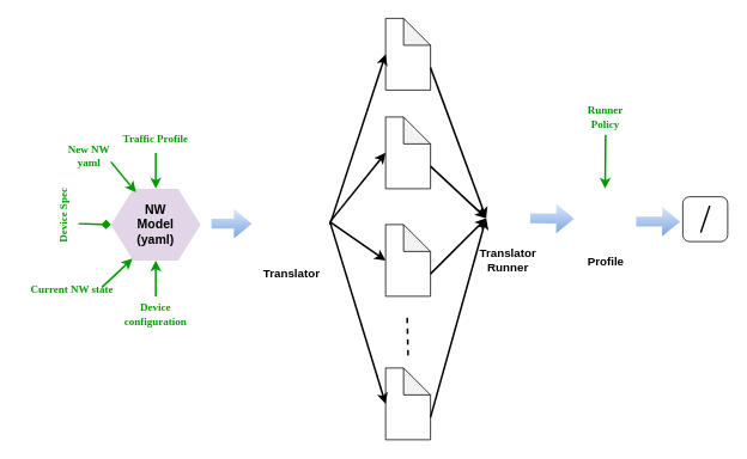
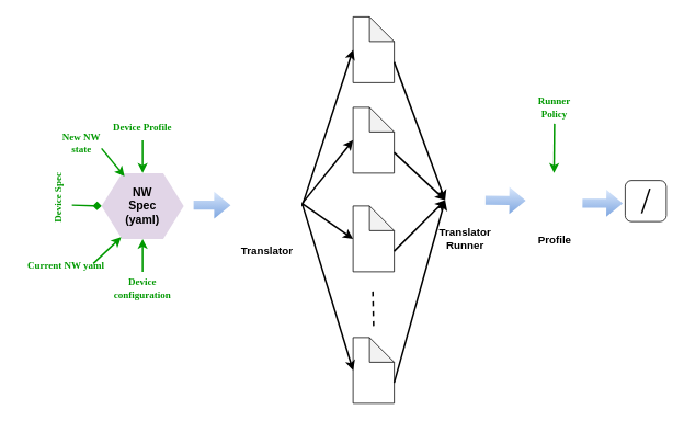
- <mxCell id="4" value="&lt;b&gt;&lt;font face=&quot;Lucida Console&quot; color=&quot;#009900&quot;&gt;Traffic Profile&lt;/font&gt;&lt;/b&gt;" style="text;html=1;strokeColor=none;fillColor=none;align=center;verticalAlign=middle;whiteSpace=wrap;rounded=0;labelBackgroundColor=#ffffff;" parent="1" vertex="1"><mxGeometry x="123" y="145" width="100" height="20" as="geometry" /></mxCell>
+ <mxCell id="4" value="&lt;b&gt;&lt;font face=&quot;Lucida Console&quot; color=&quot;#009900&quot;&gt;Device Profile&lt;/font&gt;&lt;/b&gt;" style="text;html=1;strokeColor=none;fillColor=none;align=center;verticalAlign=middle;whiteSpace=wrap;rounded=0;labelBackgroundColor=#ffffff;" parent="1" vertex="1"><mxGeometry x="123" y="145" width="100" height="20" as="geometry" /></mxCell>
- <mxCell id="12" value="&lt;font color=&quot;#009900&quot;&gt;&lt;b&gt;New NW&lt;br&gt;yaml&lt;/b&gt;&lt;/font&gt;" style="text;html=1;strokeColor=none;fillColor=none;align=center;verticalAlign=middle;whiteSpace=wrap;rounded=0;fontFamily=Tahoma;" parent="1" vertex="1"><mxGeometry x="49" y="163" width="100" height="20" as="geometry" /></mxCell>
+ <mxCell id="12" value="&lt;font color=&quot;#009900&quot;&gt;&lt;b&gt;New NW&lt;br&gt;state&lt;/b&gt;&lt;/font&gt;" style="text;html=1;strokeColor=none;fillColor=none;align=center;verticalAlign=middle;whiteSpace=wrap;rounded=0;fontFamily=Tahoma;" parent="1" vertex="1"><mxGeometry x="49" y="163" width="100" height="20" as="geometry" /></mxCell>
- <mxCell id="2" value="&lt;b style=&quot;font-size: 14px&quot;&gt;NW&lt;br&gt;Model&lt;br&gt;(yaml)&lt;br&gt;&lt;/b&gt;" style="shape=hexagon;perimeter=hexagonPerimeter2;whiteSpace=wrap;html=1;fillColor=#e1d5e7;strokeColor=none;" parent="1" vertex="1"><mxGeometry x="123" y="210" width="100" height="80" as="geometry" /></mxCell>
+ <mxCell id="2" value="&lt;b style=&quot;font-size: 14px&quot;&gt;NW&lt;br&gt;Spec&lt;br&gt;(yaml)&lt;br&gt;&lt;/b&gt;" style="shape=hexagon;perimeter=hexagonPerimeter2;whiteSpace=wrap;html=1;fillColor=#e1d5e7;strokeColor=none;" parent="1" vertex="1"><mxGeometry x="123" y="210" width="100" height="80" as="geometry" /></mxCell>
- <mxCell id="10" value="&lt;b&gt;&lt;font color=&quot;#009900&quot;&gt;Current NW state&lt;/font&gt;&lt;br&gt;&lt;/b&gt;" style="text;html=1;strokeColor=none;fillColor=none;align=center;verticalAlign=middle;whiteSpace=wrap;rounded=0;fontFamily=Tahoma;" parent="1" vertex="1"><mxGeometry y="312" width="100" height="20" as="geometry" x="30" /></mxCell>
+ <mxCell id="10" value="&lt;b&gt;&lt;font color=&quot;#009900&quot;&gt;Current NW yaml&lt;/font&gt;&lt;br&gt;&lt;/b&gt;" style="text;html=1;strokeColor=none;fillColor=none;align=center;verticalAlign=middle;whiteSpace=wrap;rounded=0;fontFamily=Tahoma;" parent="1" vertex="1"><mxGeometry y="312" width="100" height="20" as="geometry" x="30" /></mxCell>
